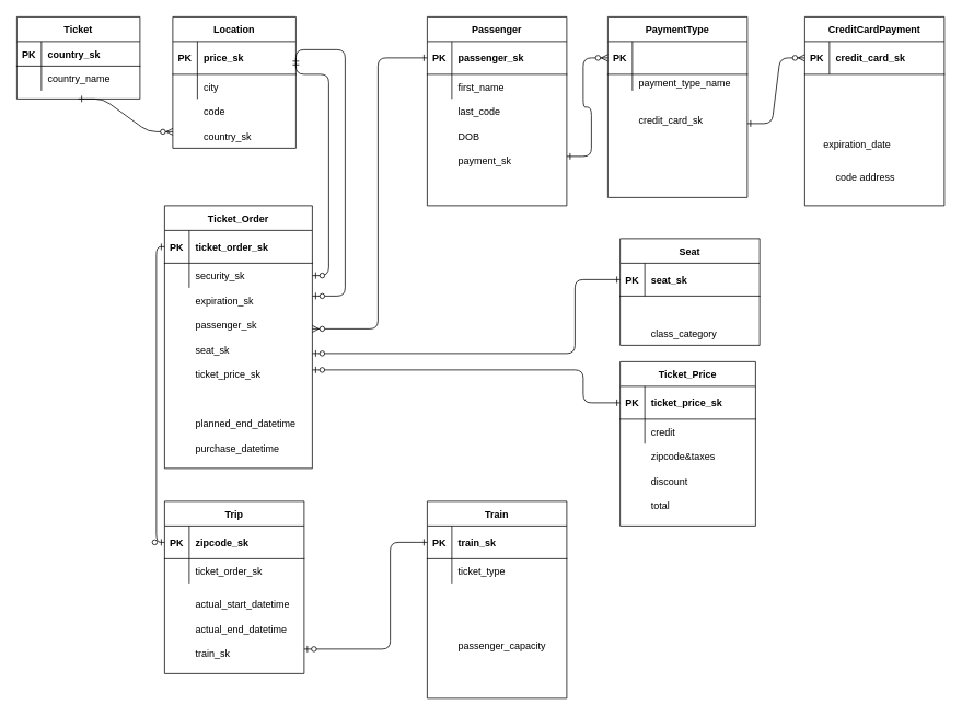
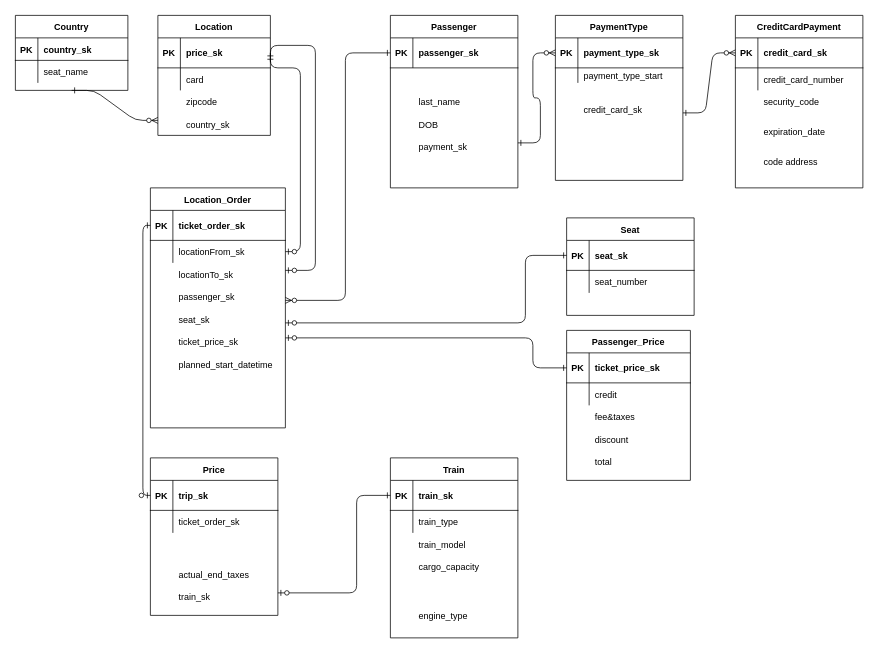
- <mxCell id="2" value="Ticket" style="shape=table;startSize=30;container=1;collapsible=1;childLayout=tableLayout;fixedRows=1;rowLines=0;fontStyle=1;align=center;resizeLast=1;" vertex="1" parent="1"><mxGeometry x="20" y="20" width="150" height="100" as="geometry"><mxRectangle x="60" y="160" width="80" height="30" as="alternateBounds" /></mxGeometry></mxCell>
+ <mxCell id="2" value="Country" style="shape=table;startSize=30;container=1;collapsible=1;childLayout=tableLayout;fixedRows=1;rowLines=0;fontStyle=1;align=center;resizeLast=1;" vertex="1" parent="1"><mxGeometry x="20" y="20" width="150" height="100" as="geometry"><mxRectangle x="60" y="160" width="80" height="30" as="alternateBounds" /></mxGeometry></mxCell>
+ <mxCell id="34" value="payment_type_sk" style="shape=partialRectangle;overflow=hidden;connectable=0;fillColor=none;top=0;left=0;bottom=0;right=0;align=left;spacingLeft=6;fontStyle=1;dashed=1;" vertex="1" parent="32"><mxGeometry x="30" width="140" height="40" as="geometry" /></mxCell>
- <mxCell id="8" value="country_name" style="shape=partialRectangle;overflow=hidden;connectable=0;fillColor=none;top=0;left=0;bottom=0;right=0;align=left;spacingLeft=6;" vertex="1" parent="6"><mxGeometry x="30" width="120" height="30" as="geometry" /></mxCell>
+ <mxCell id="8" value="seat_name" style="shape=partialRectangle;overflow=hidden;connectable=0;fillColor=none;top=0;left=0;bottom=0;right=0;align=left;spacingLeft=6;" vertex="1" parent="6"><mxGeometry x="30" width="120" height="30" as="geometry" /></mxCell>
- <mxCell id="37" value="payment_type_name" style="shape=partialRectangle;overflow=hidden;connectable=0;fillColor=none;top=0;left=0;bottom=0;right=0;align=left;spacingLeft=6;fontStyle=0" vertex="1" parent="35"><mxGeometry x="30" width="140" height="20" as="geometry" /></mxCell>
+ <mxCell id="37" value="payment_type_start" style="shape=partialRectangle;overflow=hidden;connectable=0;fillColor=none;top=0;left=0;bottom=0;right=0;align=left;spacingLeft=6;fontStyle=0" vertex="1" parent="35"><mxGeometry x="30" width="140" height="20" as="geometry" /></mxCell>
- <mxCell id="24" value="first_name" style="shape=partialRectangle;overflow=hidden;connectable=0;fillColor=none;top=0;left=0;bottom=0;right=0;align=left;spacingLeft=6;fontStyle=0" vertex="1" parent="22"><mxGeometry x="30" width="140" height="30" as="geometry" /></mxCell>
+ <mxCell id="44" value="credit_card_number" style="shape=partialRectangle;overflow=hidden;connectable=0;fillColor=none;top=0;left=0;bottom=0;right=0;align=left;spacingLeft=6;fontStyle=0" vertex="1" parent="42"><mxGeometry x="30" width="140" height="30" as="geometry" /></mxCell>
- <mxCell id="15" value="city" style="shape=partialRectangle;overflow=hidden;connectable=0;fillColor=none;top=0;left=0;bottom=0;right=0;align=left;spacingLeft=6;" vertex="1" parent="13"><mxGeometry x="30" width="120" height="30" as="geometry" /></mxCell>
+ <mxCell id="15" value="card" style="shape=partialRectangle;overflow=hidden;connectable=0;fillColor=none;top=0;left=0;bottom=0;right=0;align=left;spacingLeft=6;" vertex="1" parent="13"><mxGeometry x="30" width="120" height="30" as="geometry" /></mxCell>
- <mxCell id="29" value="code" style="shape=partialRectangle;overflow=hidden;connectable=0;fillColor=none;top=0;left=0;bottom=0;right=0;align=left;spacingLeft=6;" vertex="1" parent="1"><mxGeometry x="240" y="120" width="260" height="30" as="geometry" /></mxCell>
+ <mxCell id="29" value="zipcode" style="shape=partialRectangle;overflow=hidden;connectable=0;fillColor=none;top=0;left=0;bottom=0;right=0;align=left;spacingLeft=6;" vertex="1" parent="1"><mxGeometry x="240" y="120" width="260" height="30" as="geometry" /></mxCell>
- <mxCell id="30" value="last_code" style="shape=partialRectangle;overflow=hidden;connectable=0;fillColor=none;top=0;left=0;bottom=0;right=0;align=left;spacingLeft=6;fontStyle=0" vertex="1" parent="1"><mxGeometry x="550" y="120" width="260" height="30" as="geometry" /></mxCell>
+ <mxCell id="30" value="last_name" style="shape=partialRectangle;overflow=hidden;connectable=0;fillColor=none;top=0;left=0;bottom=0;right=0;align=left;spacingLeft=6;fontStyle=0" vertex="1" parent="1"><mxGeometry x="550" y="120" width="260" height="30" as="geometry" /></mxCell>
+ <mxCell id="45" value="security_code" style="shape=partialRectangle;overflow=hidden;connectable=0;fillColor=none;top=0;left=0;bottom=0;right=0;align=left;spacingLeft=6;fontStyle=0" vertex="1" parent="1"><mxGeometry x="1010" y="120" width="140" height="30" as="geometry" /></mxCell>
- <mxCell id="46" value="expiration_date" style="shape=partialRectangle;overflow=hidden;connectable=0;fillColor=none;top=0;left=0;bottom=0;right=0;align=left;spacingLeft=6;fontStyle=0" vertex="1" parent="1"><mxGeometry x="995" y="160" width="140" height="30" as="geometry" /></mxCell>
+ <mxCell id="46" value="expiration_date" style="shape=partialRectangle;overflow=hidden;connectable=0;fillColor=none;top=0;left=0;bottom=0;right=0;align=left;spacingLeft=6;fontStyle=0" vertex="1" parent="1"><mxGeometry x="1010" y="160" width="140" height="30" as="geometry" /></mxCell>
- <mxCell id="69" value="Ticket_Order" style="shape=table;startSize=30;container=1;collapsible=1;childLayout=tableLayout;fixedRows=1;rowLines=0;fontStyle=1;align=center;resizeLast=1;" vertex="1" parent="1"><mxGeometry x="200" y="250" width="180" height="320" as="geometry"><mxRectangle x="60" y="160" width="80" height="30" as="alternateBounds" /></mxGeometry></mxCell>
+ <mxCell id="69" value="Location_Order" style="shape=table;startSize=30;container=1;collapsible=1;childLayout=tableLayout;fixedRows=1;rowLines=0;fontStyle=1;align=center;resizeLast=1;" vertex="1" parent="1"><mxGeometry x="200" y="250" width="180" height="320" as="geometry"><mxRectangle x="60" y="160" width="80" height="30" as="alternateBounds" /></mxGeometry></mxCell>
- <mxCell id="75" value="security_sk" style="shape=partialRectangle;overflow=hidden;connectable=0;fillColor=none;top=0;left=0;bottom=0;right=0;align=left;spacingLeft=6;fontStyle=0" vertex="1" parent="73"><mxGeometry x="30" width="150" height="30" as="geometry" /></mxCell>
+ <mxCell id="75" value="locationFrom_sk" style="shape=partialRectangle;overflow=hidden;connectable=0;fillColor=none;top=0;left=0;bottom=0;right=0;align=left;spacingLeft=6;fontStyle=0" vertex="1" parent="73"><mxGeometry x="30" width="150" height="30" as="geometry" /></mxCell>
- <mxCell id="78" value="expiration_sk" style="shape=partialRectangle;overflow=hidden;connectable=0;fillColor=none;top=0;left=0;bottom=0;right=0;align=left;spacingLeft=6;fontStyle=0" vertex="1" parent="1"><mxGeometry x="230" y="350" width="140" height="30" as="geometry" /></mxCell>
+ <mxCell id="78" value="locationTo_sk" style="shape=partialRectangle;overflow=hidden;connectable=0;fillColor=none;top=0;left=0;bottom=0;right=0;align=left;spacingLeft=6;fontStyle=0" vertex="1" parent="1"><mxGeometry x="230" y="350" width="140" height="30" as="geometry" /></mxCell>
+ <mxCell id="57" value="seat_number" style="shape=partialRectangle;overflow=hidden;connectable=0;fillColor=none;top=0;left=0;bottom=0;right=0;align=left;spacingLeft=6;fontStyle=0" vertex="1" parent="55"><mxGeometry x="30" width="140" height="30" as="geometry" /></mxCell>
- <mxCell id="58" value="class_category" style="shape=partialRectangle;overflow=hidden;connectable=0;fillColor=none;top=0;left=0;bottom=0;right=0;align=left;spacingLeft=6;fontStyle=0" vertex="1" parent="1"><mxGeometry x="785" y="390" width="140" height="30" as="geometry" /></mxCell>
- <mxCell id="59" value="Ticket_Price" style="shape=table;startSize=30;container=1;collapsible=1;childLayout=tableLayout;fixedRows=1;rowLines=0;fontStyle=1;align=center;resizeLast=1;" vertex="1" parent="1"><mxGeometry x="755" y="440" width="165" height="200" as="geometry"><mxRectangle x="60" y="160" width="80" height="30" as="alternateBounds" /></mxGeometry></mxCell>
+ <mxCell id="59" value="Passenger_Price" style="shape=table;startSize=30;container=1;collapsible=1;childLayout=tableLayout;fixedRows=1;rowLines=0;fontStyle=1;align=center;resizeLast=1;" vertex="1" parent="1"><mxGeometry x="755" y="440" width="165" height="200" as="geometry"><mxRectangle x="60" y="160" width="80" height="30" as="alternateBounds" /></mxGeometry></mxCell>
+ <mxCell id="95" value="planned_start_datetime" style="shape=partialRectangle;overflow=hidden;connectable=0;fillColor=none;top=0;left=0;bottom=0;right=0;align=left;spacingLeft=6;fontStyle=0" vertex="1" parent="1"><mxGeometry x="230" y="470" width="140" height="30" as="geometry" /></mxCell>
- <mxCell id="96" value="planned_end_datetime" style="shape=partialRectangle;overflow=hidden;connectable=0;fillColor=none;top=0;left=0;bottom=0;right=0;align=left;spacingLeft=6;fontStyle=0" vertex="1" parent="1"><mxGeometry x="230" y="500" width="140" height="30" as="geometry" /></mxCell>
- <mxCell id="97" value="purchase_datetime" style="shape=partialRectangle;overflow=hidden;connectable=0;fillColor=none;top=0;left=0;bottom=0;right=0;align=left;spacingLeft=6;fontStyle=0" vertex="1" parent="1"><mxGeometry x="230" y="530" width="140" height="30" as="geometry" /></mxCell>
- <mxCell id="66" value="zipcode&amp;taxes" style="shape=partialRectangle;overflow=hidden;connectable=0;fillColor=none;top=0;left=0;bottom=0;right=0;align=left;spacingLeft=6;fontStyle=0" vertex="1" parent="1"><mxGeometry x="785" y="540" width="145" height="30" as="geometry" /></mxCell>
+ <mxCell id="66" value="fee&amp;taxes" style="shape=partialRectangle;overflow=hidden;connectable=0;fillColor=none;top=0;left=0;bottom=0;right=0;align=left;spacingLeft=6;fontStyle=0" vertex="1" parent="1"><mxGeometry x="785" y="540" width="145" height="30" as="geometry" /></mxCell>
- <mxCell id="87" value="Trip" style="shape=table;startSize=30;container=1;collapsible=1;childLayout=tableLayout;fixedRows=1;rowLines=0;fontStyle=1;align=center;resizeLast=1;" vertex="1" parent="1"><mxGeometry x="200" y="610" width="170" height="210" as="geometry"><mxRectangle x="60" y="160" width="80" height="30" as="alternateBounds" /></mxGeometry></mxCell>
+ <mxCell id="87" value="Price" style="shape=table;startSize=30;container=1;collapsible=1;childLayout=tableLayout;fixedRows=1;rowLines=0;fontStyle=1;align=center;resizeLast=1;" vertex="1" parent="1"><mxGeometry x="200" y="610" width="170" height="210" as="geometry"><mxRectangle x="60" y="160" width="80" height="30" as="alternateBounds" /></mxGeometry></mxCell>
- <mxCell id="90" value="zipcode_sk" style="shape=partialRectangle;overflow=hidden;connectable=0;fillColor=none;top=0;left=0;bottom=0;right=0;align=left;spacingLeft=6;fontStyle=1;dashed=1;" vertex="1" parent="88"><mxGeometry x="30" width="140" height="40" as="geometry" /></mxCell>
+ <mxCell id="90" value="trip_sk" style="shape=partialRectangle;overflow=hidden;connectable=0;fillColor=none;top=0;left=0;bottom=0;right=0;align=left;spacingLeft=6;fontStyle=1;dashed=1;" vertex="1" parent="88"><mxGeometry x="30" width="140" height="40" as="geometry" /></mxCell>
- <mxCell id="107" value="ticket_type" style="shape=partialRectangle;overflow=hidden;connectable=0;fillColor=none;top=0;left=0;bottom=0;right=0;align=left;spacingLeft=6;fontStyle=0" vertex="1" parent="105"><mxGeometry x="30" width="140" height="30" as="geometry" /></mxCell>
+ <mxCell id="107" value="train_type" style="shape=partialRectangle;overflow=hidden;connectable=0;fillColor=none;top=0;left=0;bottom=0;right=0;align=left;spacingLeft=6;fontStyle=0" vertex="1" parent="105"><mxGeometry x="30" width="140" height="30" as="geometry" /></mxCell>
+ <mxCell id="108" value="train_model" style="shape=partialRectangle;overflow=hidden;connectable=0;fillColor=none;top=0;left=0;bottom=0;right=0;align=left;spacingLeft=6;fontStyle=0" vertex="1" parent="1"><mxGeometry x="550" y="710" width="140" height="30" as="geometry" /></mxCell>
- <mxCell id="98" value="actual_start_datetime" style="shape=partialRectangle;overflow=hidden;connectable=0;fillColor=none;top=0;left=0;bottom=0;right=0;align=left;spacingLeft=6;fontStyle=0" vertex="1" parent="1"><mxGeometry x="230" y="720" width="140" height="30" as="geometry" /></mxCell>
+ <mxCell id="109" value="cargo_capacity" style="shape=partialRectangle;overflow=hidden;connectable=0;fillColor=none;top=0;left=0;bottom=0;right=0;align=left;spacingLeft=6;fontStyle=0" vertex="1" parent="1"><mxGeometry x="550" y="740" width="140" height="30" as="geometry" /></mxCell>
- <mxCell id="99" value="actual_end_datetime" style="shape=partialRectangle;overflow=hidden;connectable=0;fillColor=none;top=0;left=0;bottom=0;right=0;align=left;spacingLeft=6;fontStyle=0" vertex="1" parent="1"><mxGeometry x="230" y="750" width="140" height="30" as="geometry" /></mxCell>
+ <mxCell id="99" value="actual_end_taxes" style="shape=partialRectangle;overflow=hidden;connectable=0;fillColor=none;top=0;left=0;bottom=0;right=0;align=left;spacingLeft=6;fontStyle=0" vertex="1" parent="1"><mxGeometry x="230" y="750" width="140" height="30" as="geometry" /></mxCell>
- <mxCell id="110" value="passenger_capacity" style="shape=partialRectangle;overflow=hidden;connectable=0;fillColor=none;top=0;left=0;bottom=0;right=0;align=left;spacingLeft=6;fontStyle=0" vertex="1" parent="1"><mxGeometry x="550" y="770" width="140" height="30" as="geometry" /></mxCell>
+ <mxCell id="111" value="engine_type" style="shape=partialRectangle;overflow=hidden;connectable=0;fillColor=none;top=0;left=0;bottom=0;right=0;align=left;spacingLeft=6;fontStyle=0" vertex="1" parent="1"><mxGeometry x="550" y="805" width="140" height="30" as="geometry" /></mxCell>
